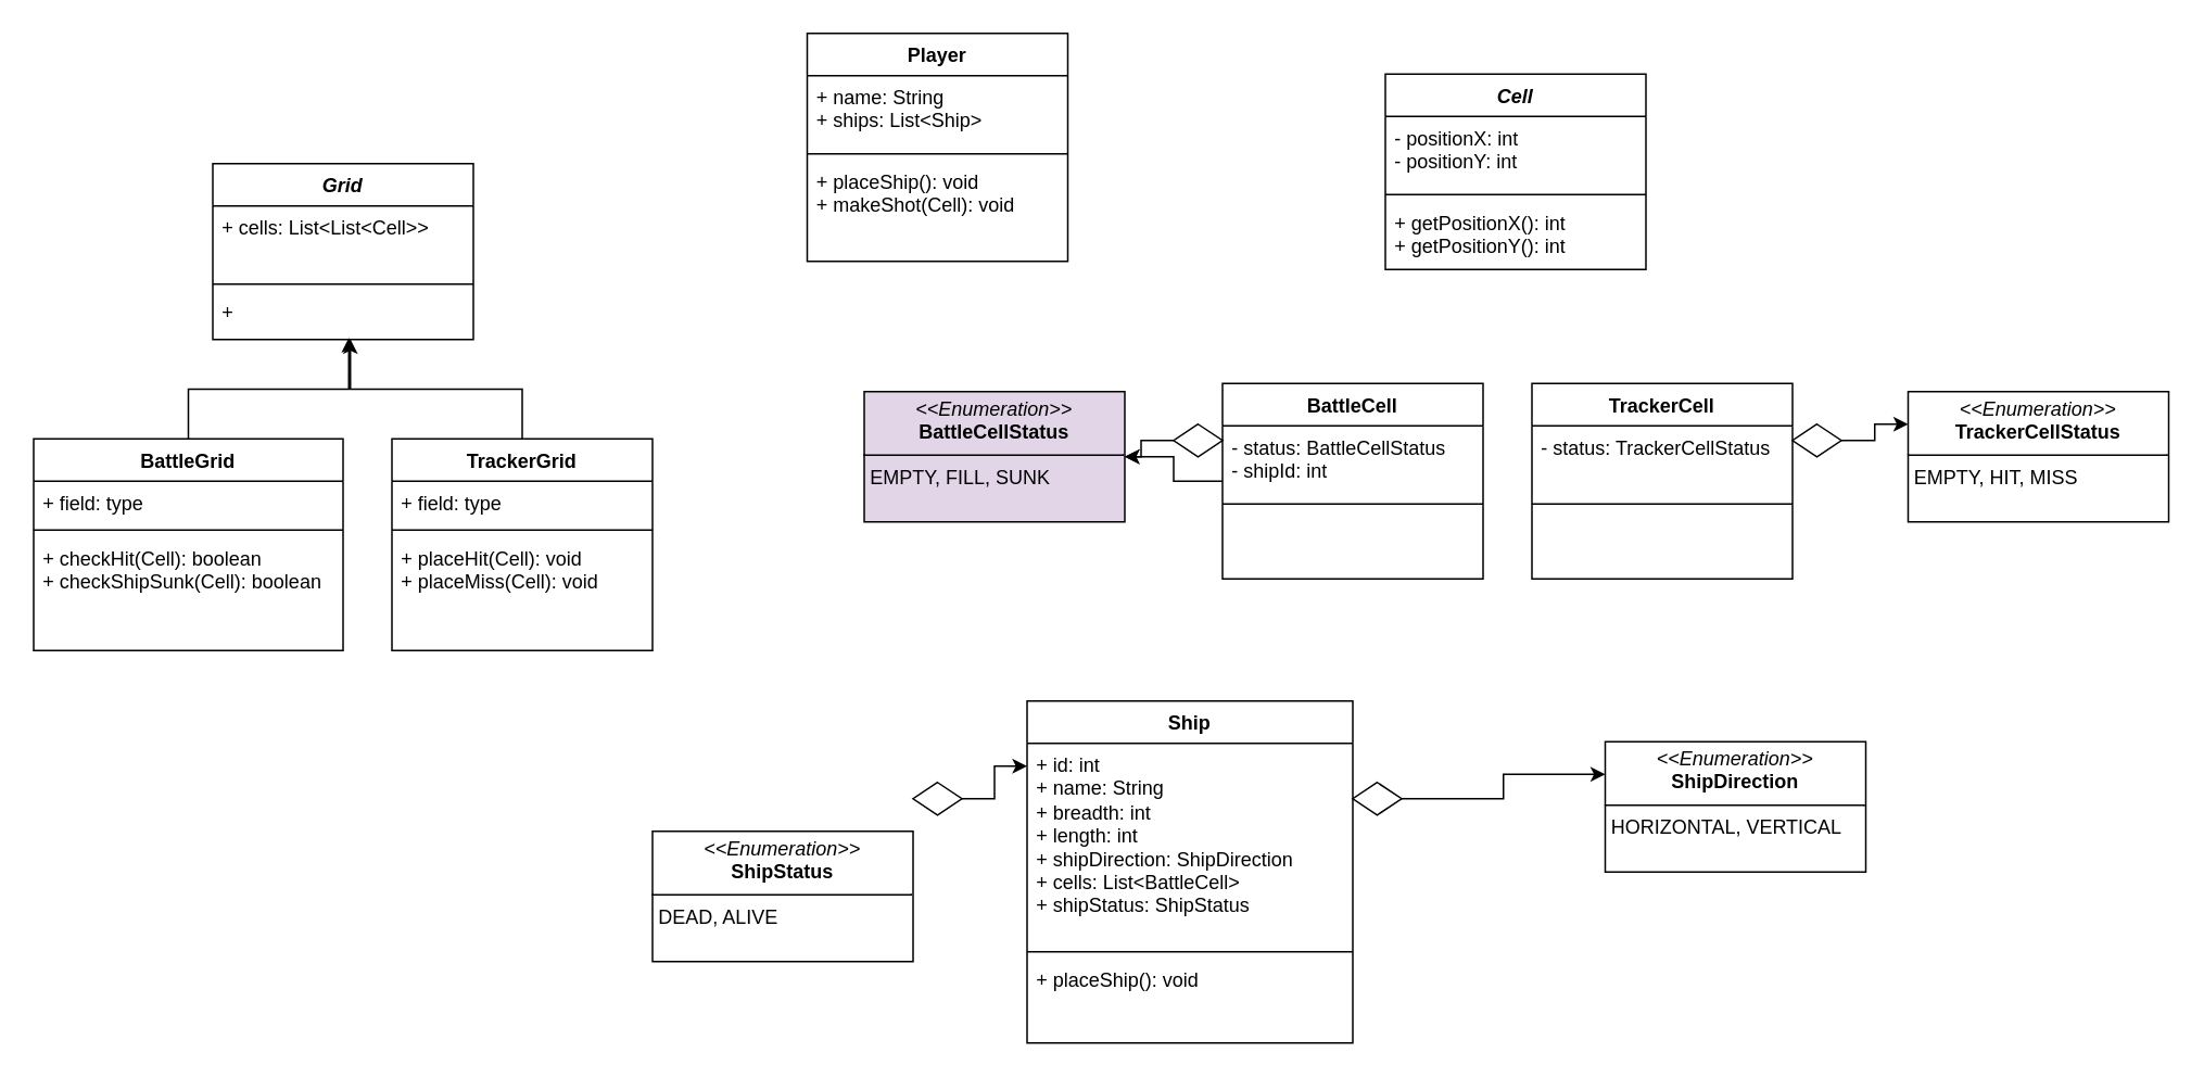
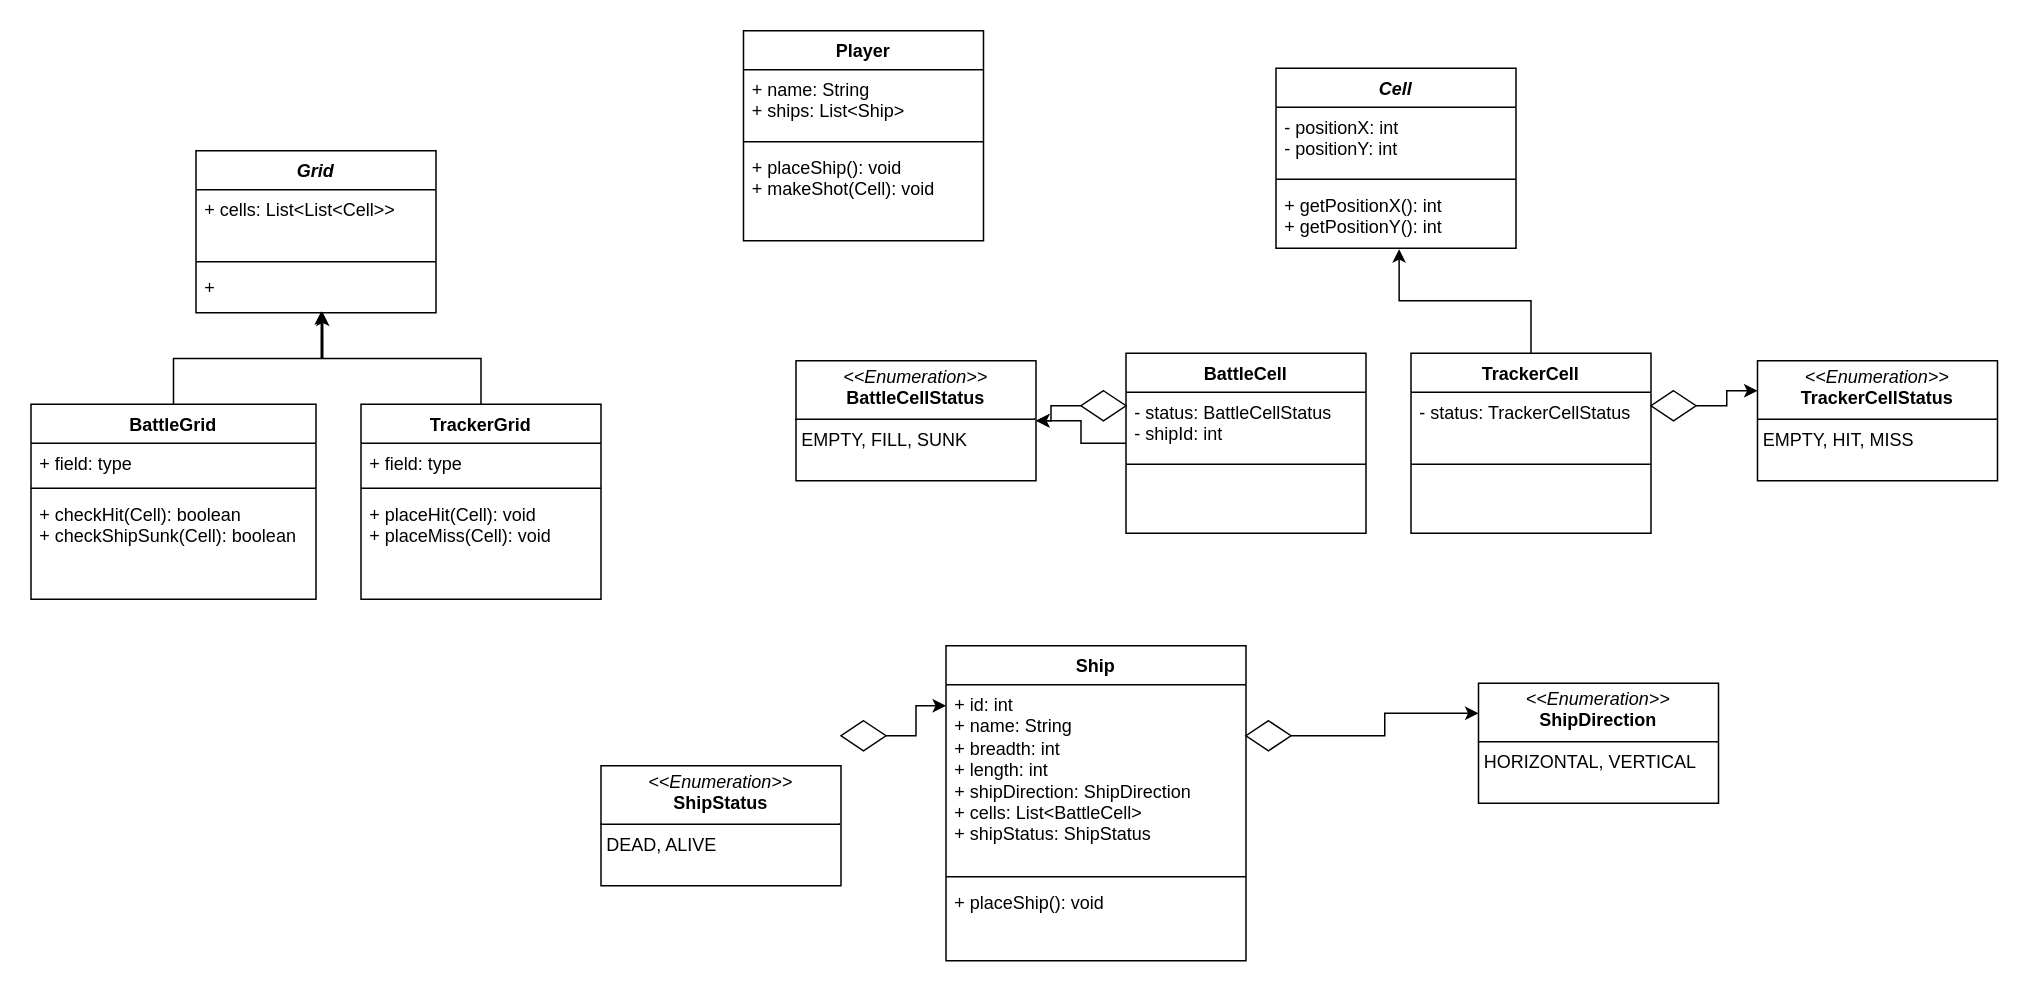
+ <mxCell id="35" style="edgeStyle=orthogonalEdgeStyle;rounded=0;orthogonalLoop=1;jettySize=auto;html=1;entryX=0.513;entryY=1.014;entryDx=0;entryDy=0;entryPerimeter=0;" edge="1" parent="21" source="30" target="25"><mxGeometry relative="1" as="geometry" /></mxCell>
- <mxCell id="38" value="&lt;p style=&quot;margin:0px;margin-top:4px;text-align:center;&quot;&gt;&lt;i&gt;&amp;lt;&amp;lt;Enumeration&amp;gt;&amp;gt;&lt;/i&gt;&lt;br&gt;&lt;b&gt;BattleCellStatus&lt;/b&gt;&lt;/p&gt;&lt;hr size=&quot;1&quot; style=&quot;border-style:solid;&quot;&gt;&lt;p style=&quot;margin:0px;margin-left:4px;&quot;&gt;EMPTY, FILL, SUNK&lt;/p&gt;" style="verticalAlign=top;align=left;overflow=fill;html=1;whiteSpace=wrap;fillColor=#e1d5e7;" vertex="1" parent="1"><mxGeometry x="530" y="240" width="160" height="80" as="geometry" /></mxCell>
+ <mxCell id="38" value="&lt;p style=&quot;margin:0px;margin-top:4px;text-align:center;&quot;&gt;&lt;i&gt;&amp;lt;&amp;lt;Enumeration&amp;gt;&amp;gt;&lt;/i&gt;&lt;br&gt;&lt;b&gt;BattleCellStatus&lt;/b&gt;&lt;/p&gt;&lt;hr size=&quot;1&quot; style=&quot;border-style:solid;&quot;&gt;&lt;p style=&quot;margin:0px;margin-left:4px;&quot;&gt;EMPTY, FILL, SUNK&lt;/p&gt;" style="verticalAlign=top;align=left;overflow=fill;html=1;whiteSpace=wrap;" vertex="1" parent="1"><mxGeometry x="530" y="240" width="160" height="80" as="geometry" /></mxCell>
